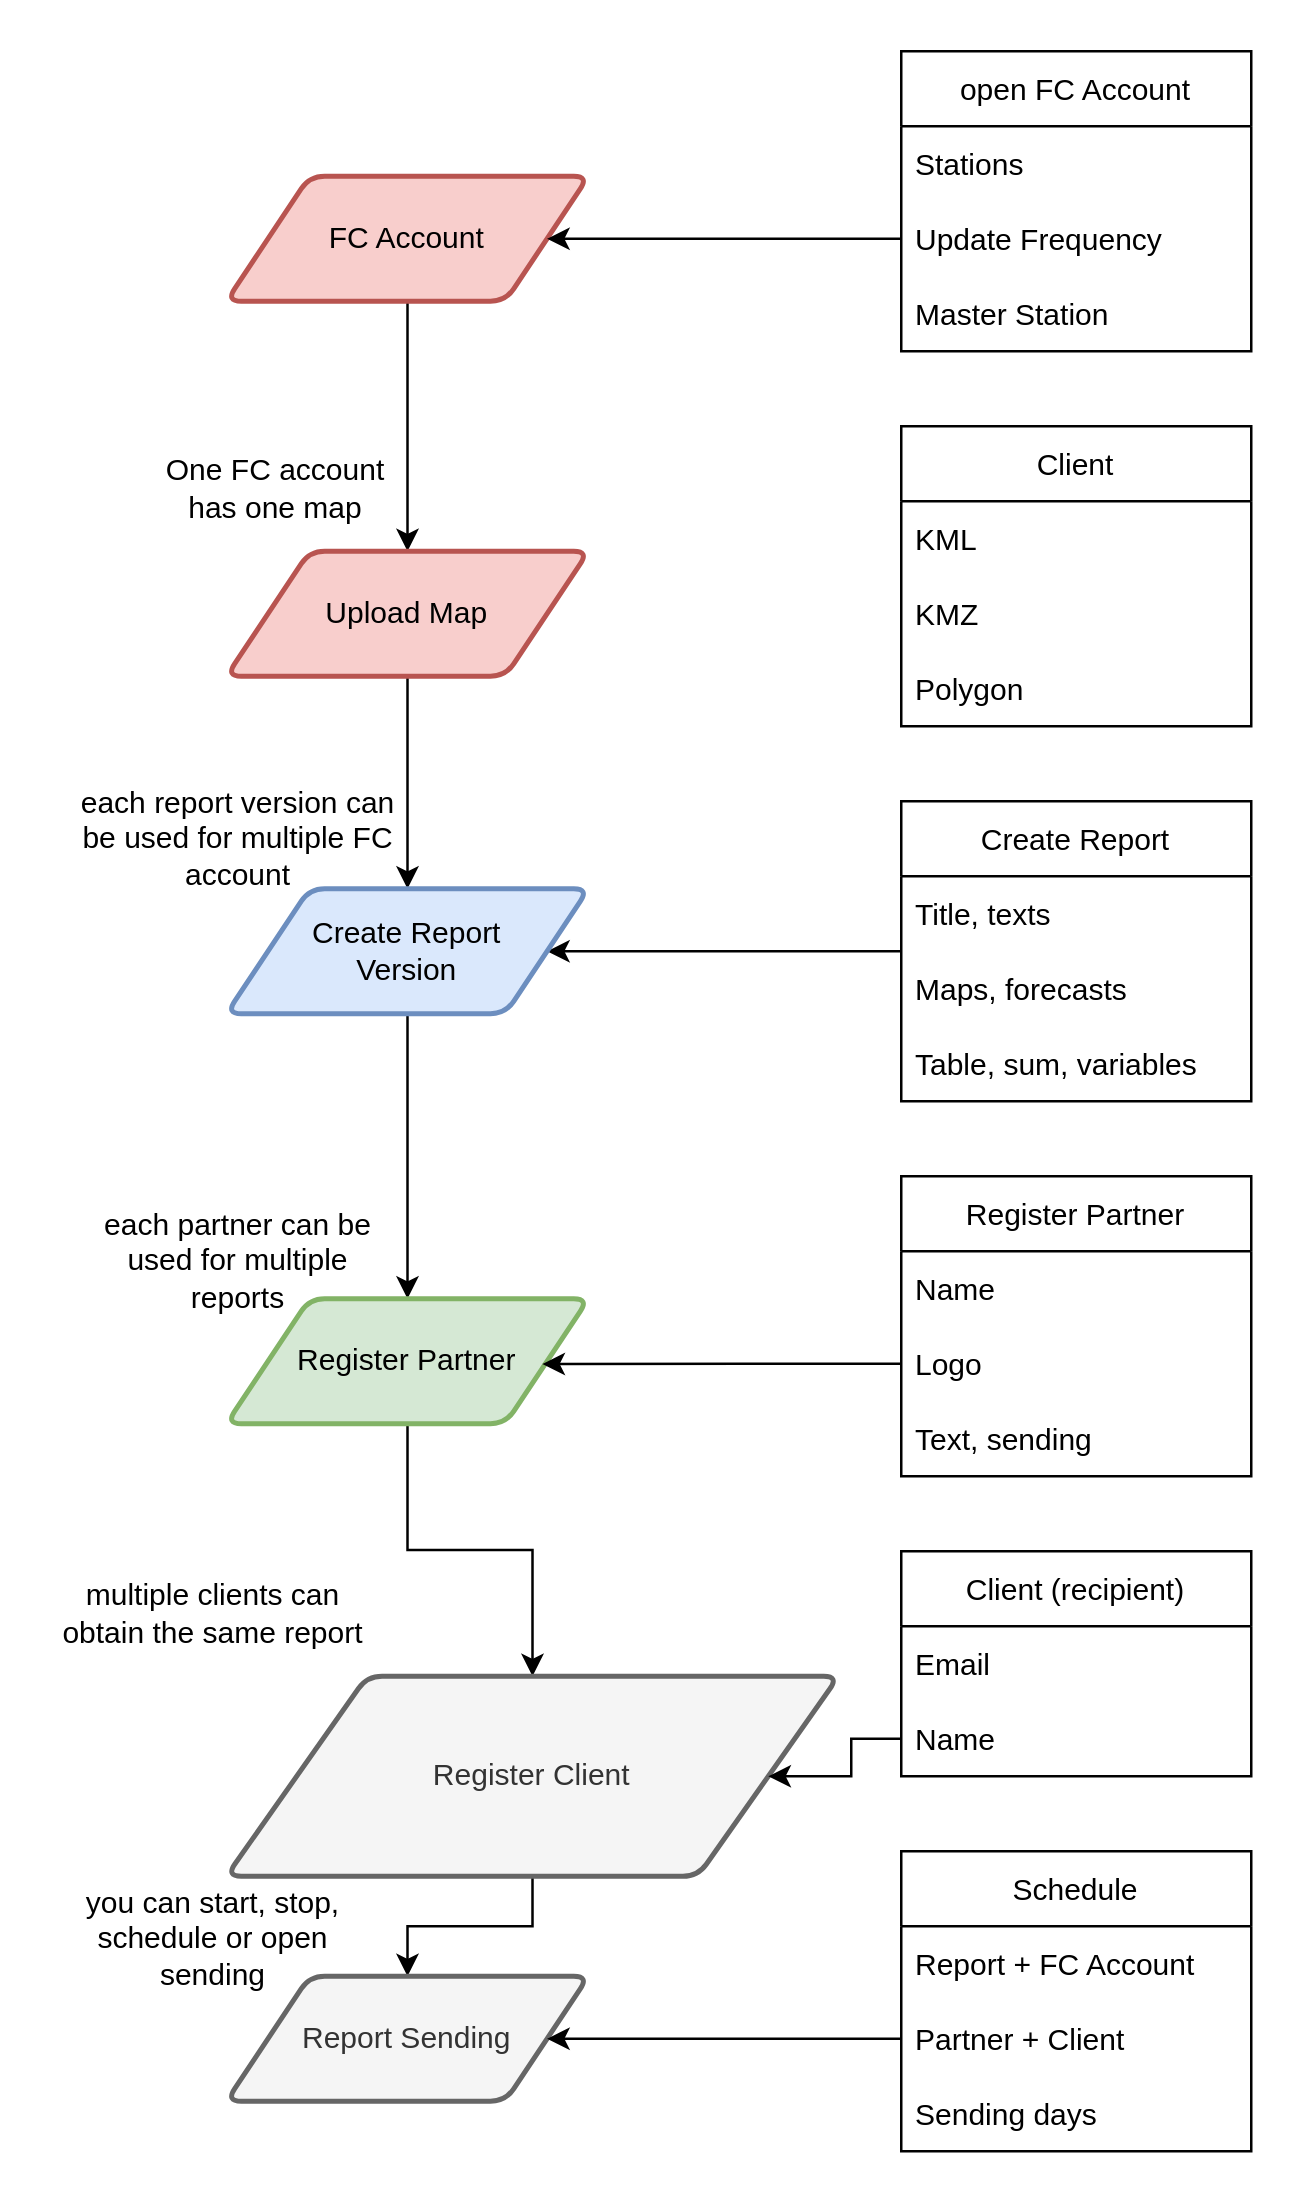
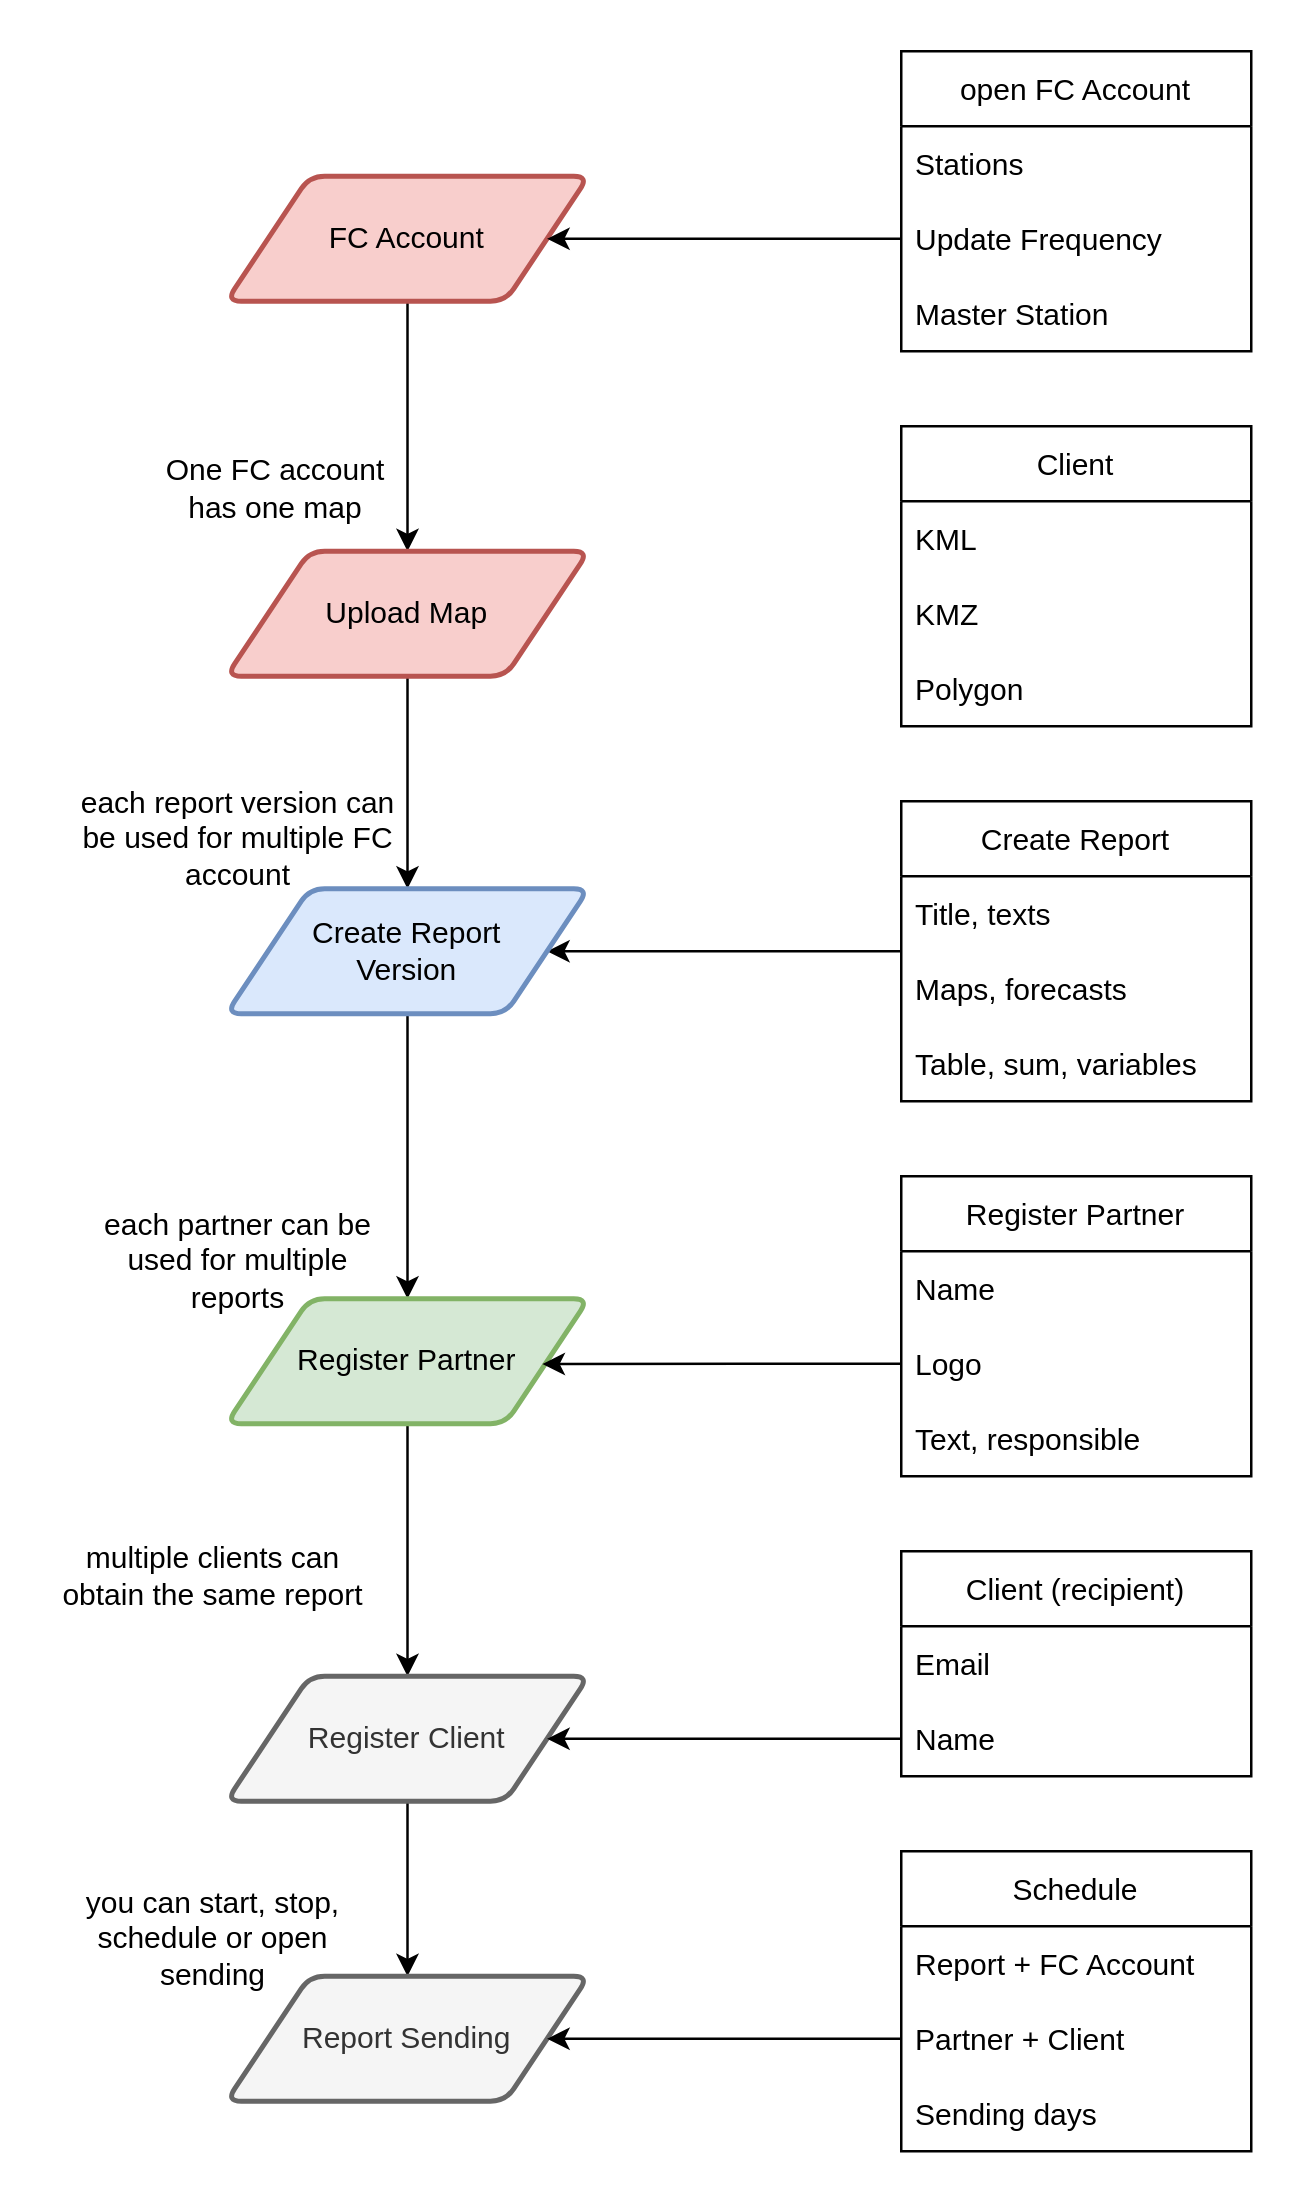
- <mxCell id="14" value="Text, sending" style="text;strokeColor=none;fillColor=none;align=left;verticalAlign=middle;spacingLeft=4;spacingRight=4;overflow=hidden;points=[[0,0.5],[1,0.5]];portConstraint=eastwest;rotatable=0;" vertex="1" parent="11"><mxGeometry y="90" width="140" height="30" as="geometry" /></mxCell>
+ <mxCell id="14" value="Text, responsible" style="text;strokeColor=none;fillColor=none;align=left;verticalAlign=middle;spacingLeft=4;spacingRight=4;overflow=hidden;points=[[0,0.5],[1,0.5]];portConstraint=eastwest;rotatable=0;" vertex="1" parent="11"><mxGeometry y="90" width="140" height="30" as="geometry" /></mxCell>
- <mxCell id="44" value="multiple clients can obtain the same report" style="text;html=1;strokeColor=none;fillColor=none;align=center;verticalAlign=middle;whiteSpace=wrap;rounded=0;" vertex="1" parent="1"><mxGeometry x="20" y="630" width="130" height="30" as="geometry" /></mxCell>
+ <mxCell id="44" value="multiple clients can obtain the same report" style="text;html=1;strokeColor=none;fillColor=none;align=center;verticalAlign=middle;whiteSpace=wrap;rounded=0;" vertex="1" parent="1"><mxGeometry x="20" y="615" width="130" height="30" as="geometry" /></mxCell>
- <mxCell id="28" value="Register Client" style="shape=parallelogram;html=1;strokeWidth=2;perimeter=parallelogramPerimeter;whiteSpace=wrap;rounded=1;arcSize=12;size=0.23;fillColor=#f5f5f5;strokeColor=#666666;fontColor=#333333;" vertex="1" parent="1"><mxGeometry x="90" y="670" width="245" height="80" as="geometry" /></mxCell>
+ <mxCell id="28" value="Register Client" style="shape=parallelogram;html=1;strokeWidth=2;perimeter=parallelogramPerimeter;whiteSpace=wrap;rounded=1;arcSize=12;size=0.23;fillColor=#f5f5f5;strokeColor=#666666;fontColor=#333333;" vertex="1" parent="1"><mxGeometry x="90" y="670" width="145" height="50" as="geometry" /></mxCell>
